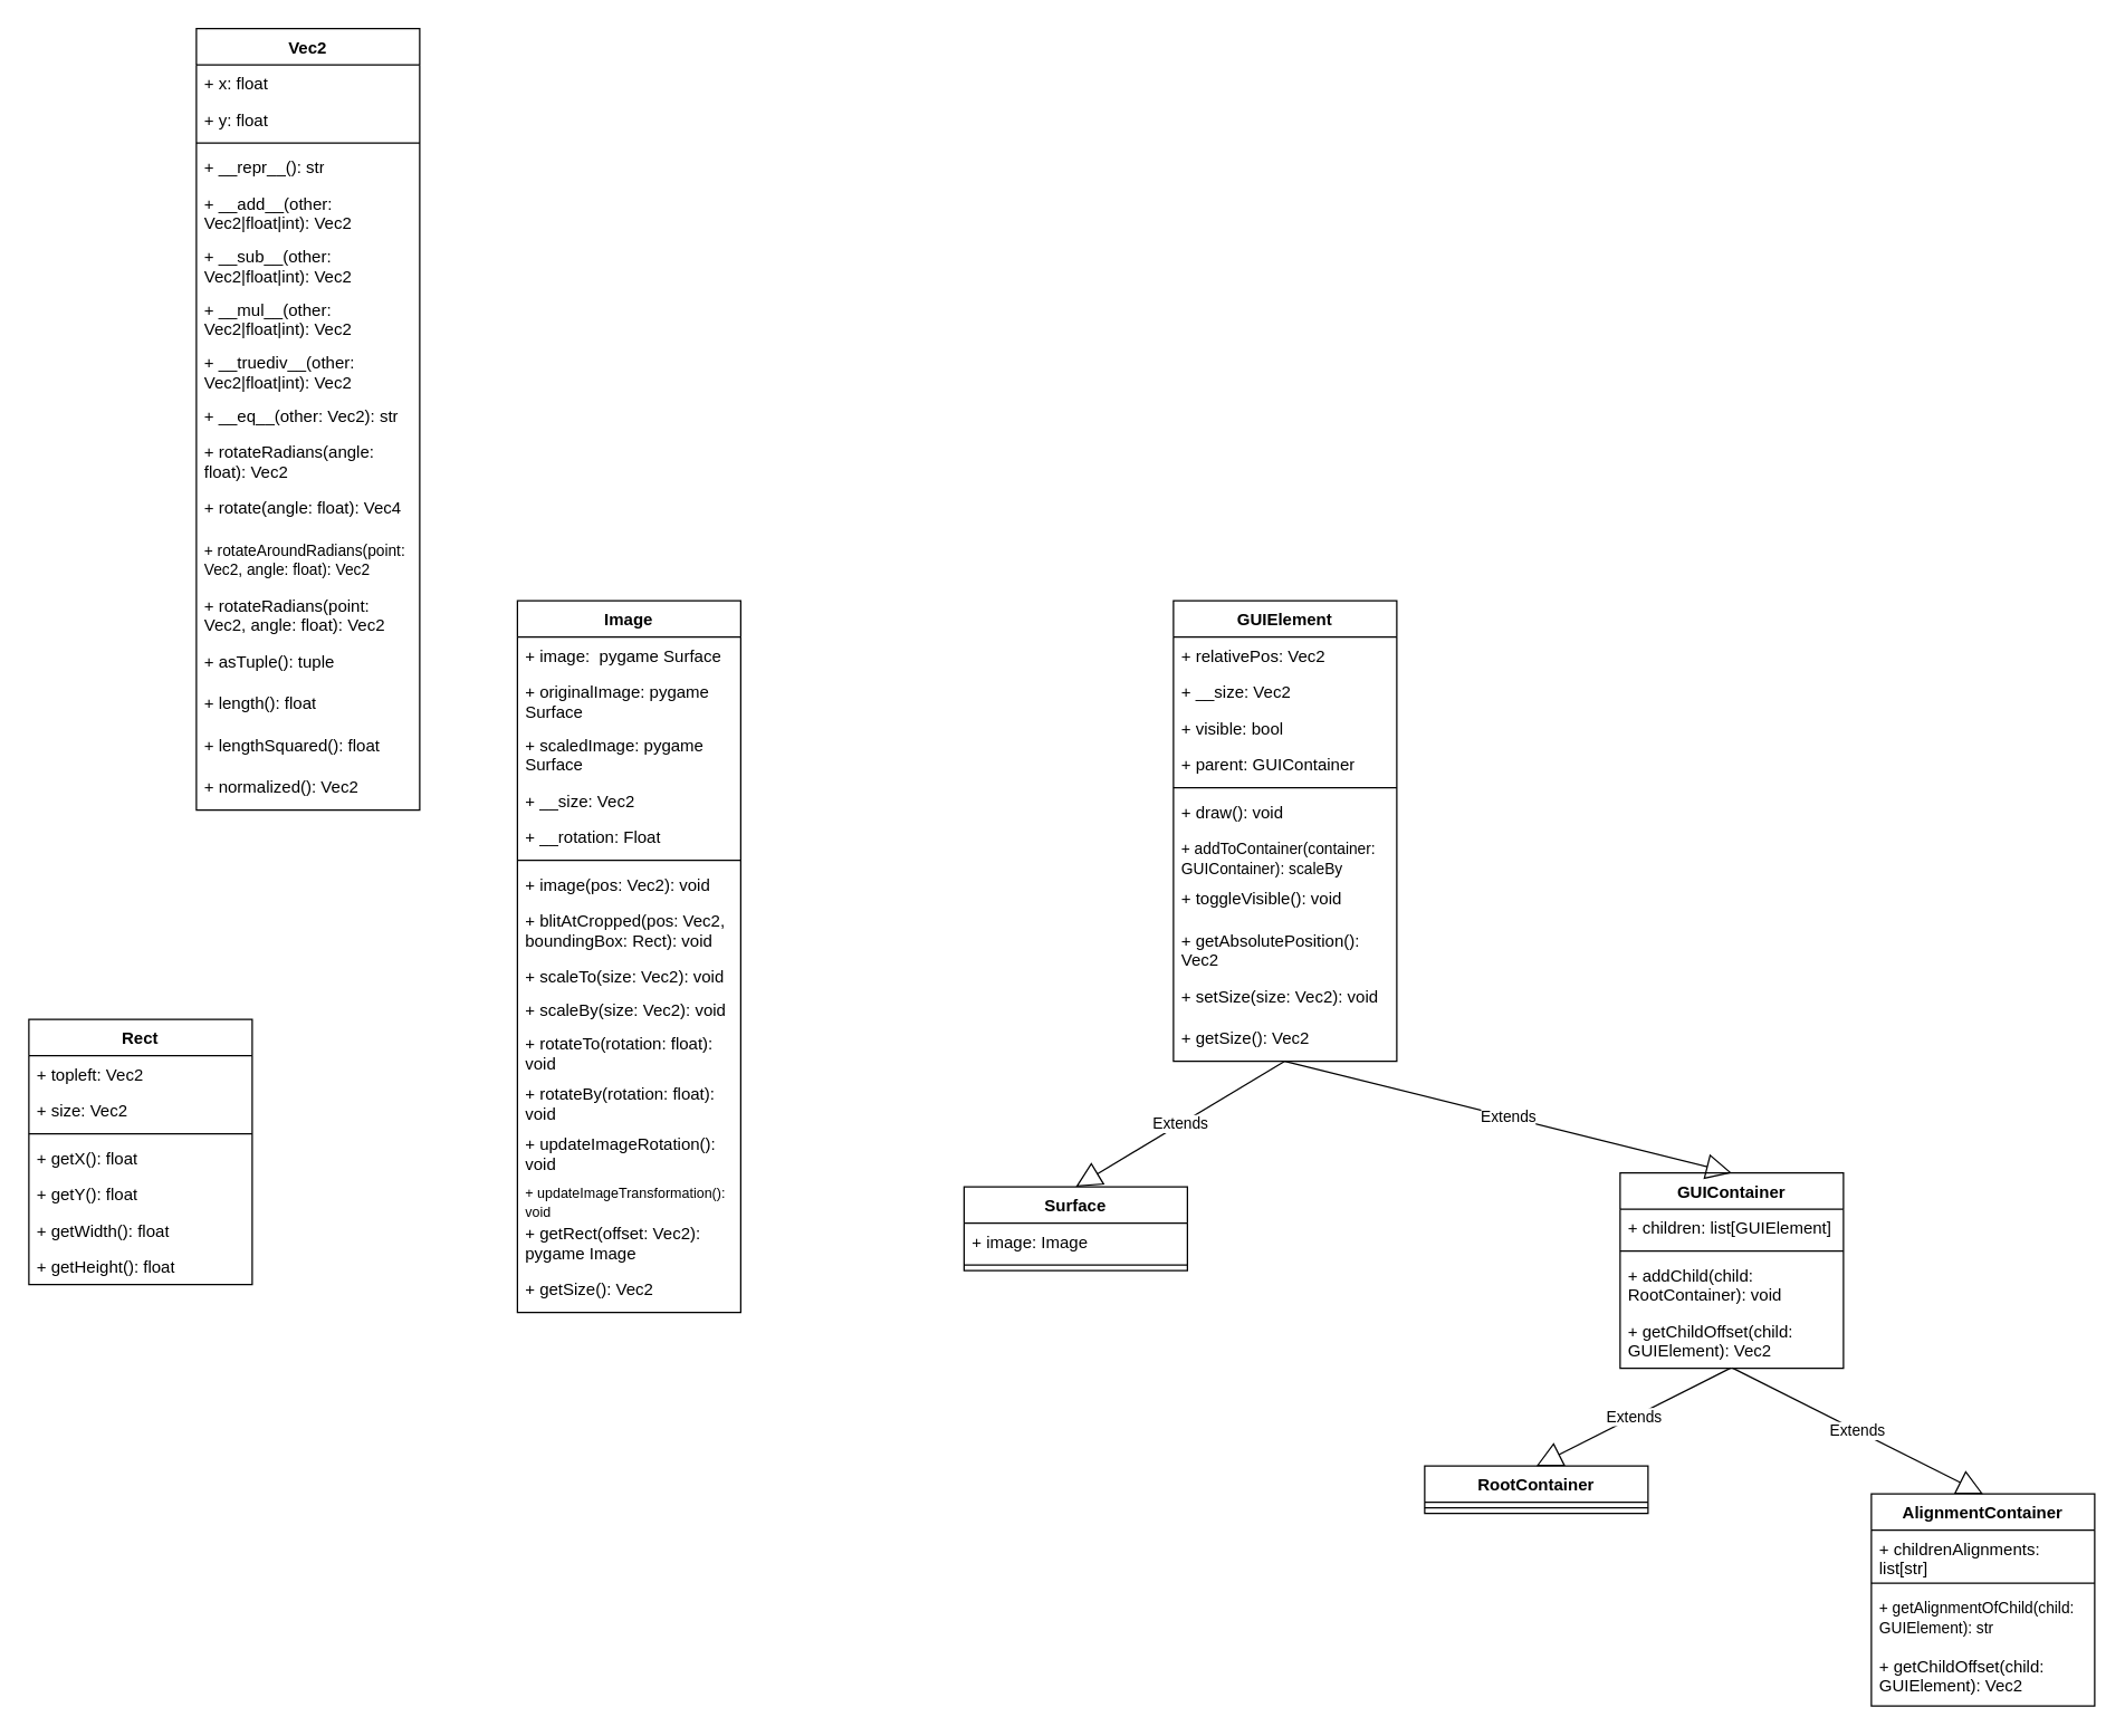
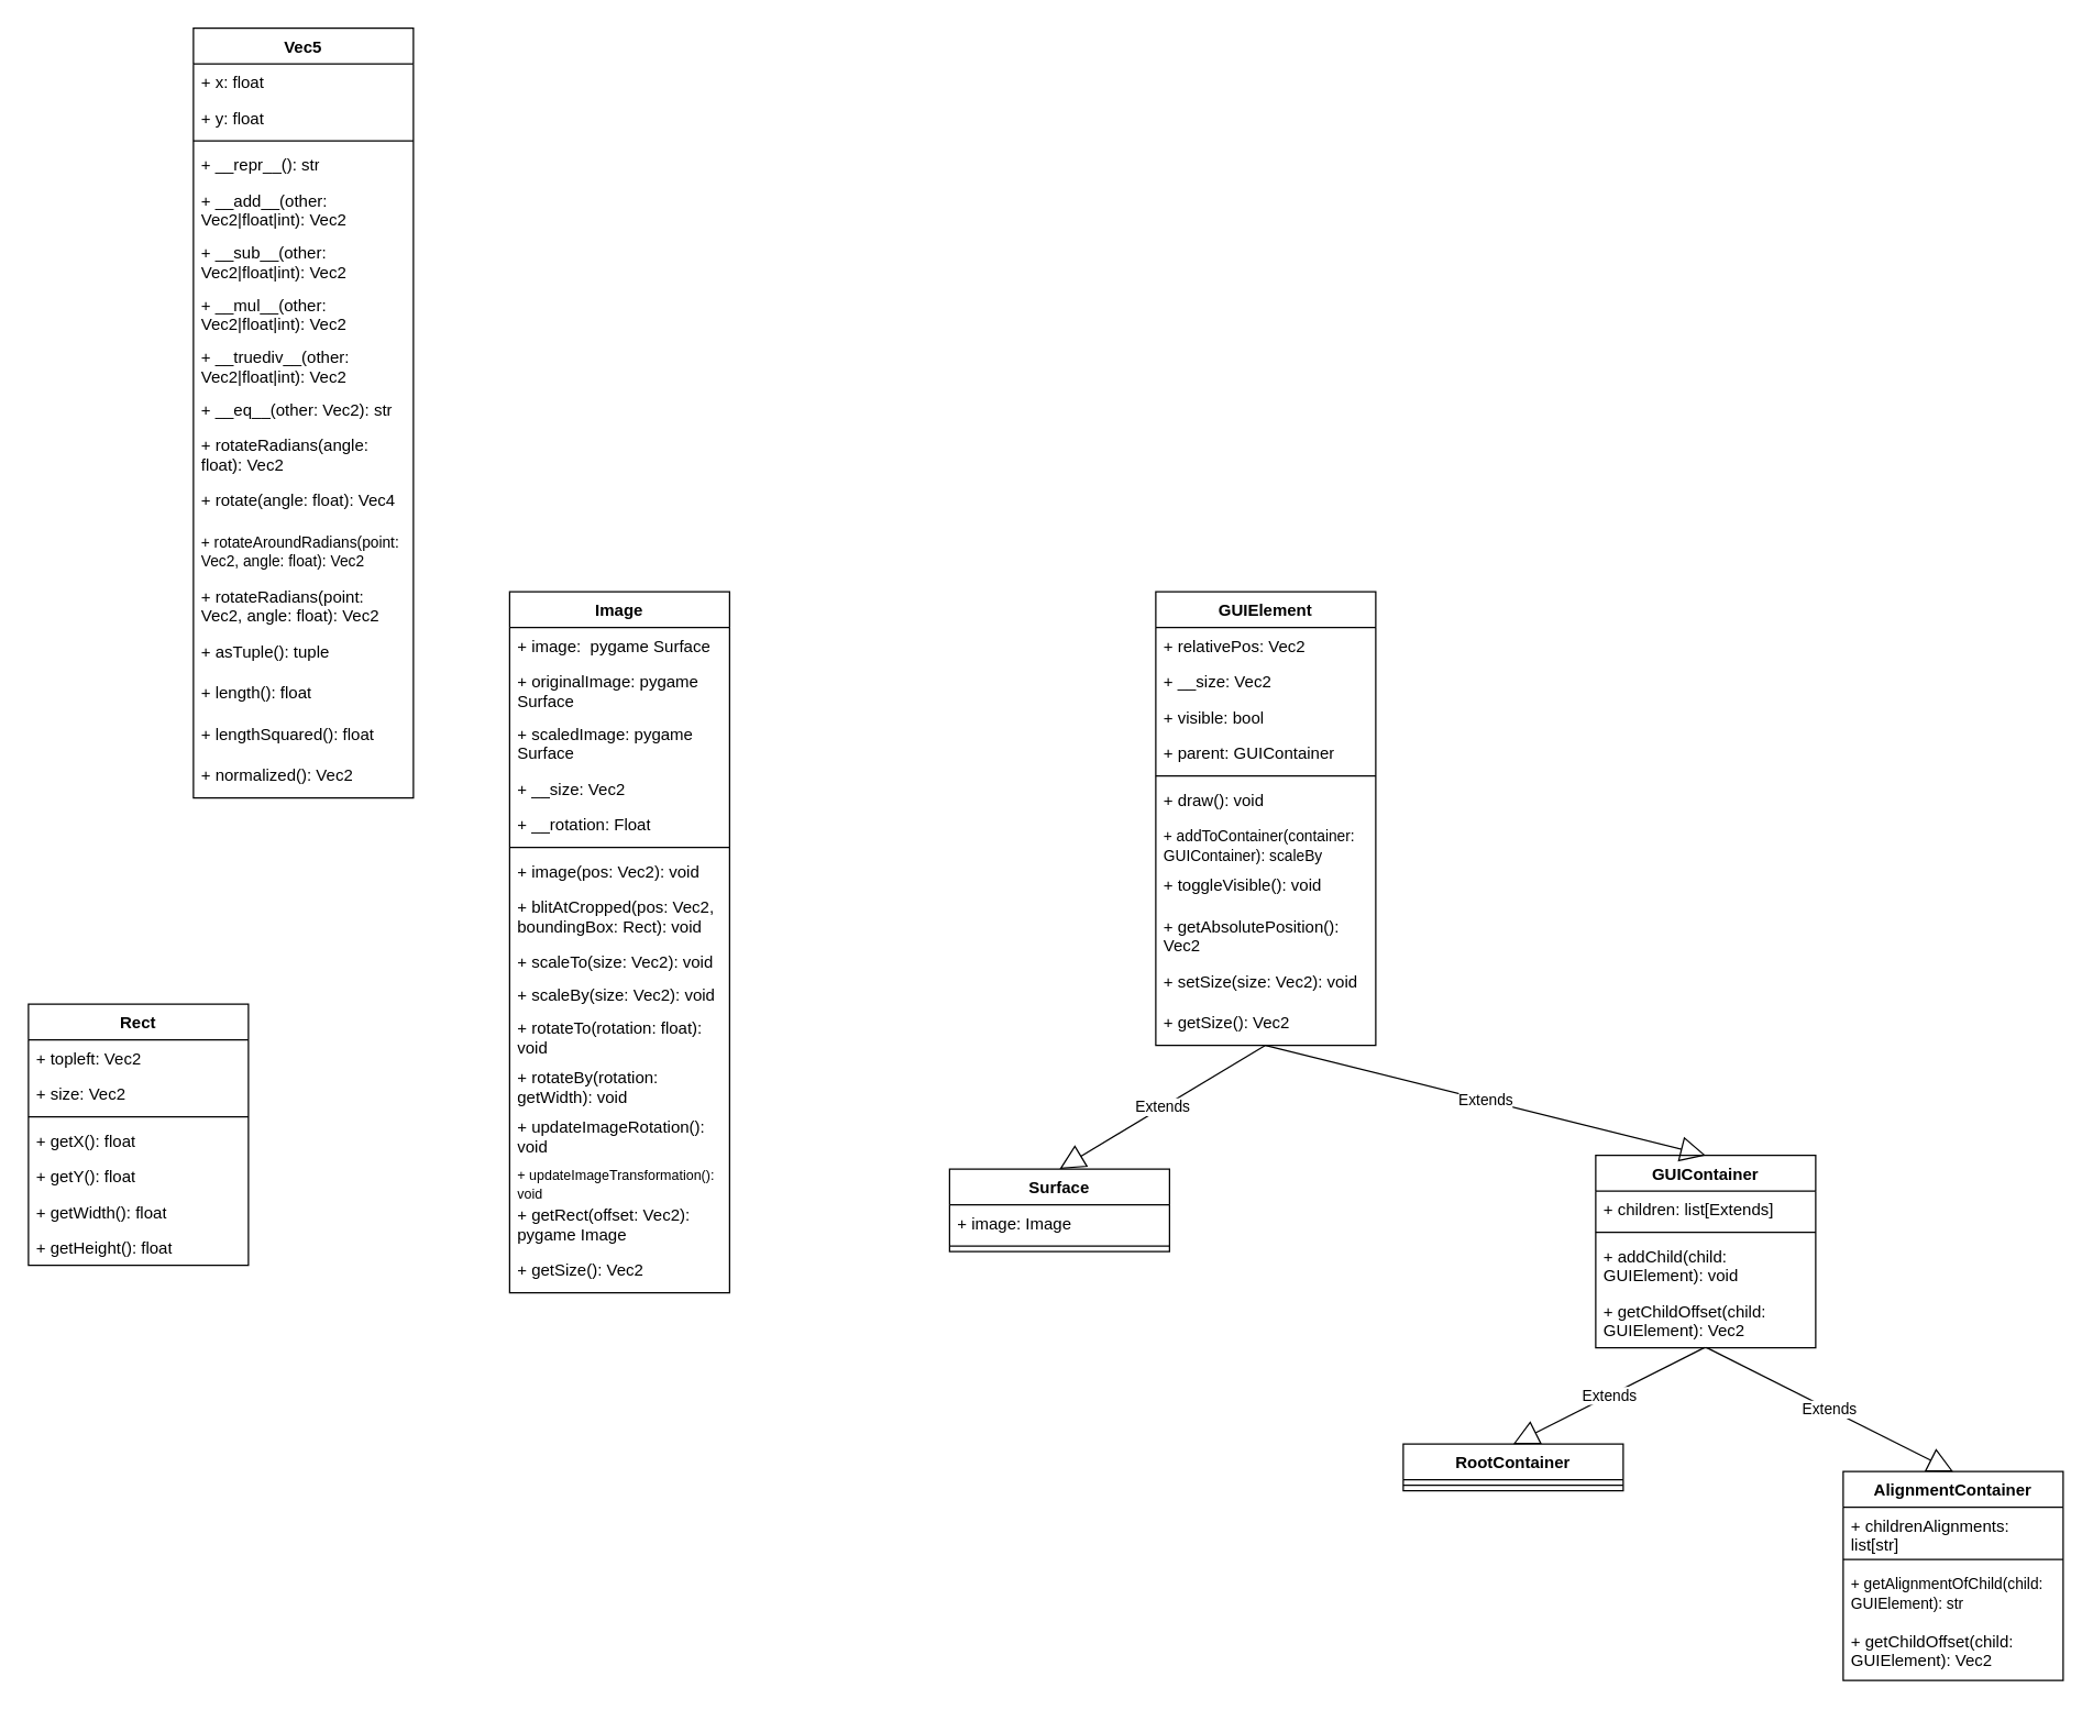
- <mxCell id="19" value="Vec2" style="swimlane;fontStyle=1;align=center;verticalAlign=top;childLayout=stackLayout;horizontal=1;startSize=26;horizontalStack=0;resizeParent=1;resizeParentMax=0;resizeLast=0;collapsible=1;marginBottom=0;whiteSpace=wrap;html=1;" vertex="1" parent="1"><mxGeometry x="140" y="20" width="160" height="560" as="geometry" /></mxCell>
+ <mxCell id="19" value="Vec5" style="swimlane;fontStyle=1;align=center;verticalAlign=top;childLayout=stackLayout;horizontal=1;startSize=26;horizontalStack=0;resizeParent=1;resizeParentMax=0;resizeLast=0;collapsible=1;marginBottom=0;whiteSpace=wrap;html=1;" vertex="1" parent="1"><mxGeometry x="140" y="20" width="160" height="560" as="geometry" /></mxCell>
- <mxCell id="14" value="+ rotateBy(rotation: float): void" style="text;strokeColor=none;fillColor=none;align=left;verticalAlign=top;spacingLeft=4;spacingRight=4;overflow=hidden;rotatable=0;points=[[0,0.5],[1,0.5]];portConstraint=eastwest;whiteSpace=wrap;html=1;" vertex="1" parent="2"><mxGeometry y="340" width="160" height="36" as="geometry" /></mxCell>
+ <mxCell id="14" value="+ rotateBy(rotation: getWidth): void" style="text;strokeColor=none;fillColor=none;align=left;verticalAlign=top;spacingLeft=4;spacingRight=4;overflow=hidden;rotatable=0;points=[[0,0.5],[1,0.5]];portConstraint=eastwest;whiteSpace=wrap;html=1;" vertex="1" parent="2"><mxGeometry y="340" width="160" height="36" as="geometry" /></mxCell>
- <mxCell id="50" value="+ children: list[GUIElement]" style="text;strokeColor=none;fillColor=none;align=left;verticalAlign=top;spacingLeft=4;spacingRight=4;overflow=hidden;rotatable=0;points=[[0,0.5],[1,0.5]];portConstraint=eastwest;whiteSpace=wrap;html=1;" vertex="1" parent="49"><mxGeometry y="26" width="160" height="26" as="geometry" /></mxCell>
+ <mxCell id="50" value="+ children: list[Extends]" style="text;strokeColor=none;fillColor=none;align=left;verticalAlign=top;spacingLeft=4;spacingRight=4;overflow=hidden;rotatable=0;points=[[0,0.5],[1,0.5]];portConstraint=eastwest;whiteSpace=wrap;html=1;" vertex="1" parent="49"><mxGeometry y="26" width="160" height="26" as="geometry" /></mxCell>
- <mxCell id="52" value="+ addChild(child: RootContainer): void" style="text;strokeColor=none;fillColor=none;align=left;verticalAlign=top;spacingLeft=4;spacingRight=4;overflow=hidden;rotatable=0;points=[[0,0.5],[1,0.5]];portConstraint=eastwest;whiteSpace=wrap;html=1;" vertex="1" parent="49"><mxGeometry y="60" width="160" height="40" as="geometry" /></mxCell>
+ <mxCell id="52" value="+ addChild(child: GUIElement): void" style="text;strokeColor=none;fillColor=none;align=left;verticalAlign=top;spacingLeft=4;spacingRight=4;overflow=hidden;rotatable=0;points=[[0,0.5],[1,0.5]];portConstraint=eastwest;whiteSpace=wrap;html=1;" vertex="1" parent="49"><mxGeometry y="60" width="160" height="40" as="geometry" /></mxCell>
